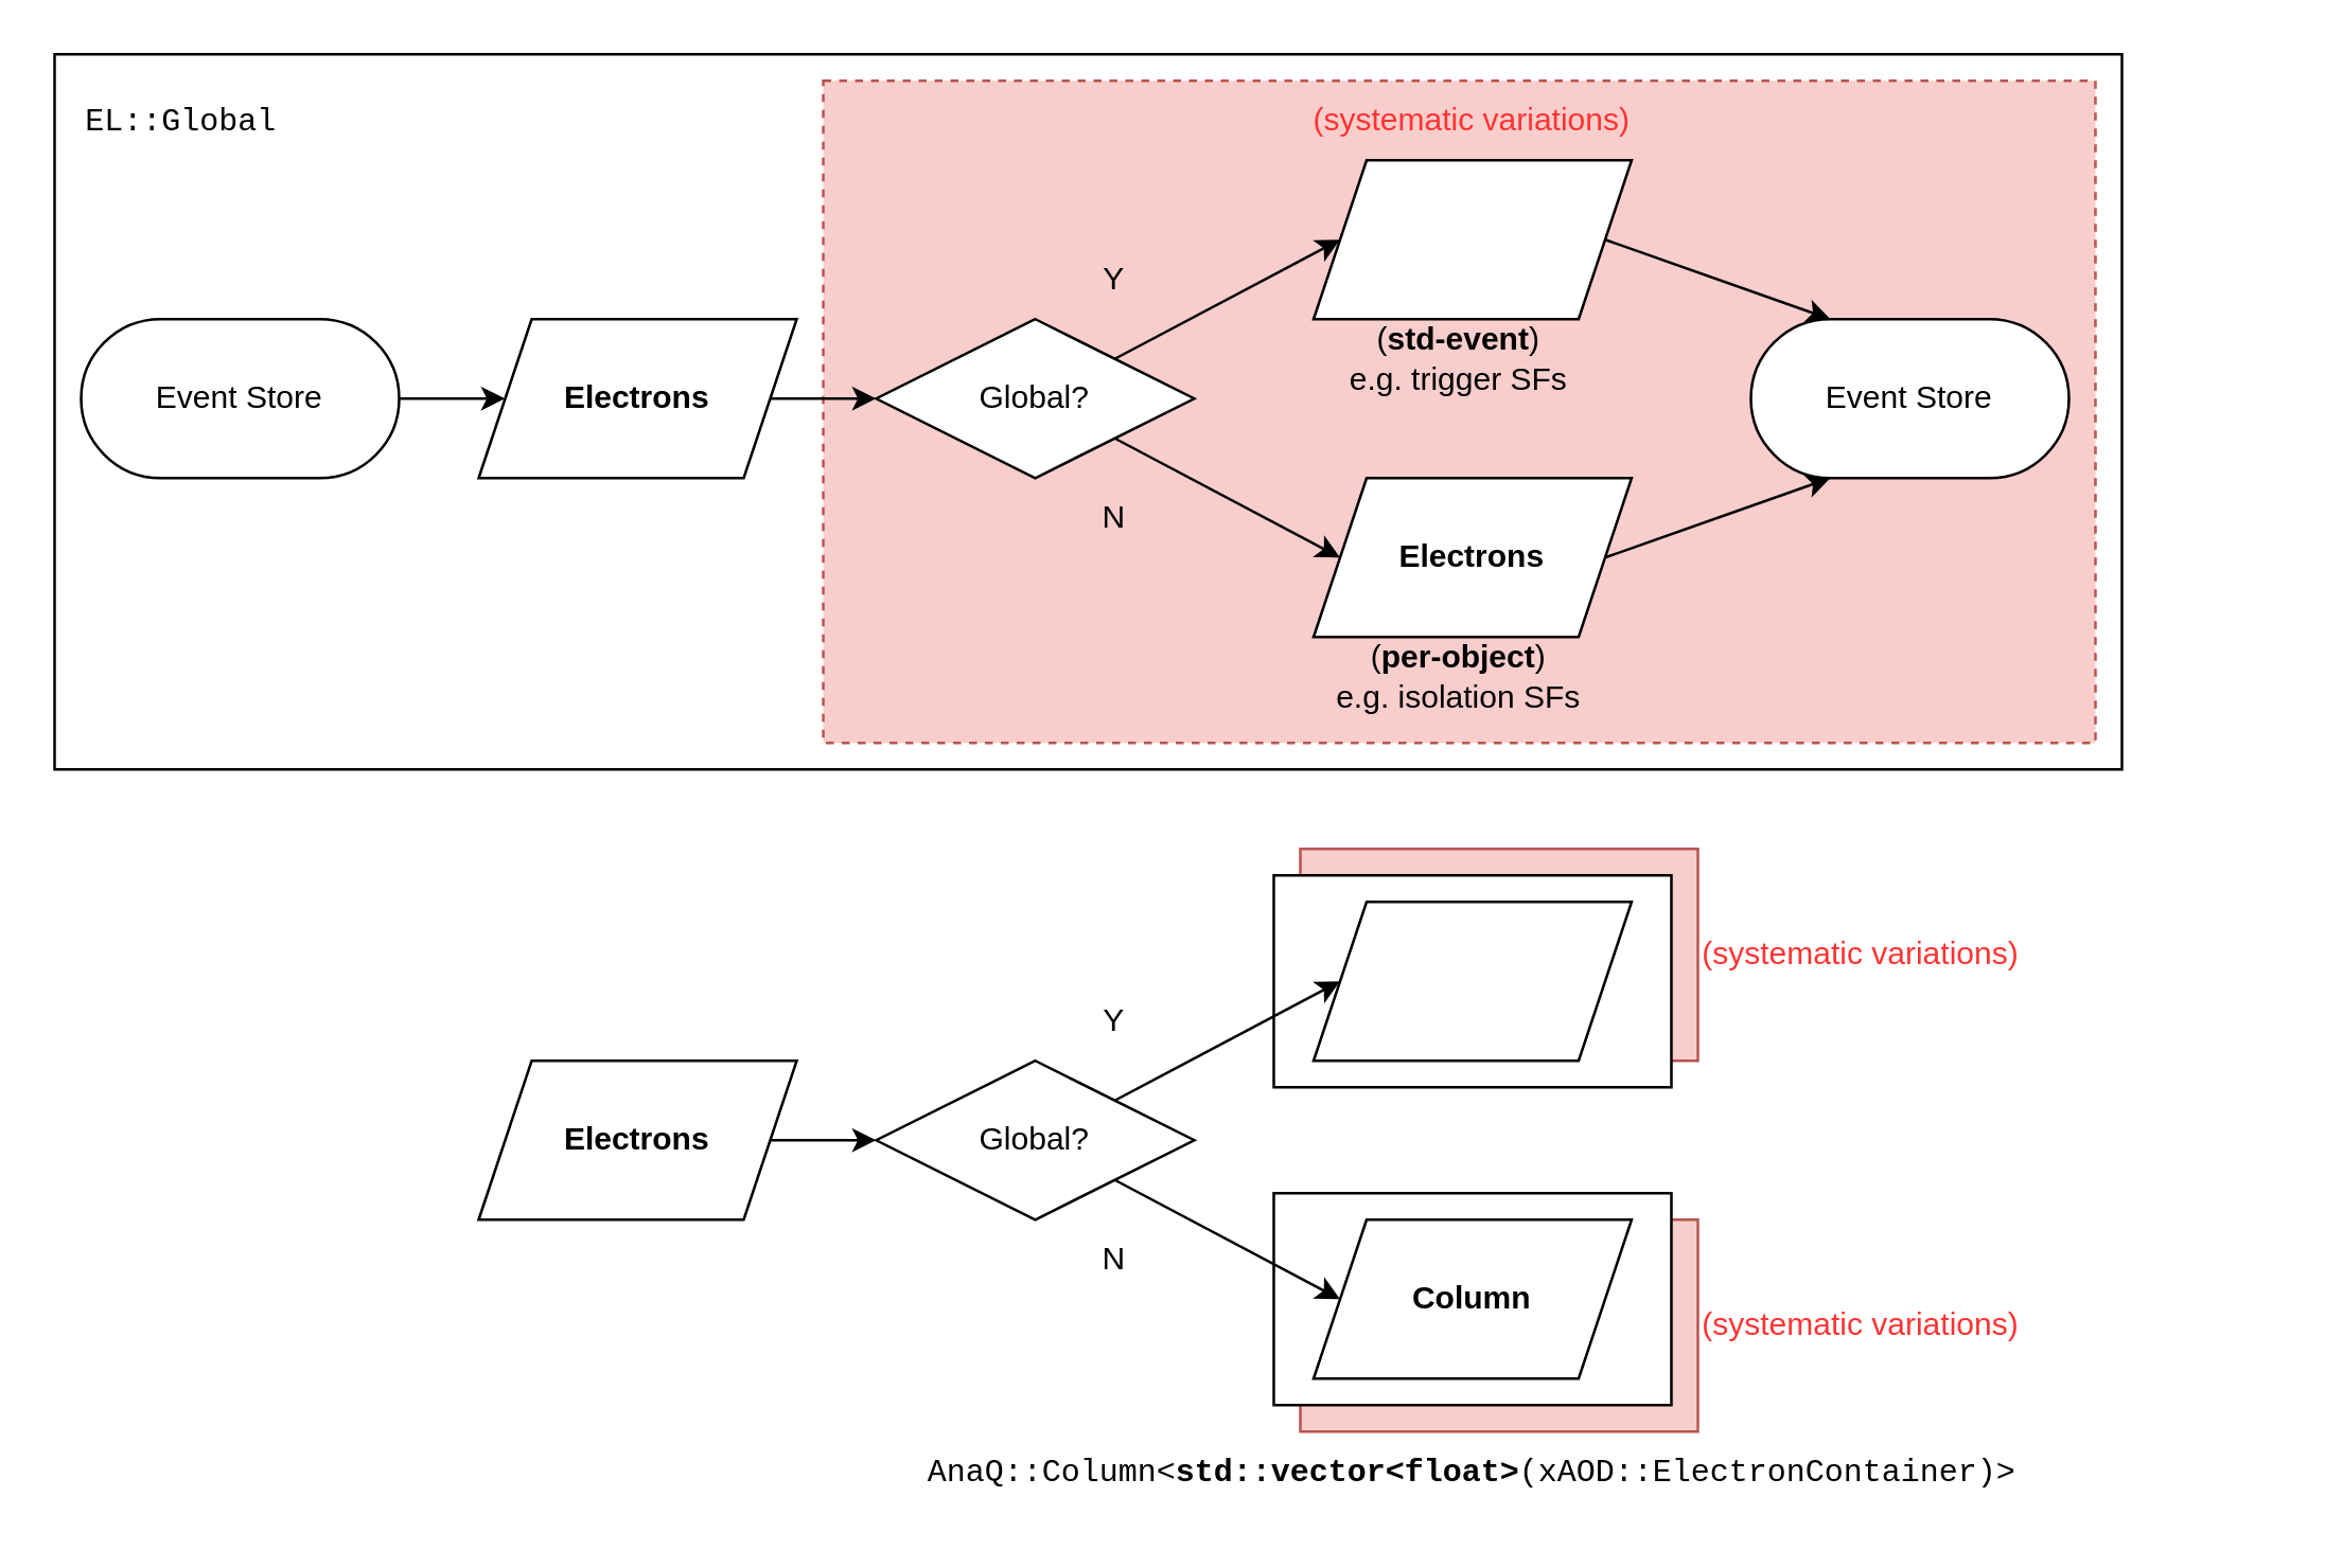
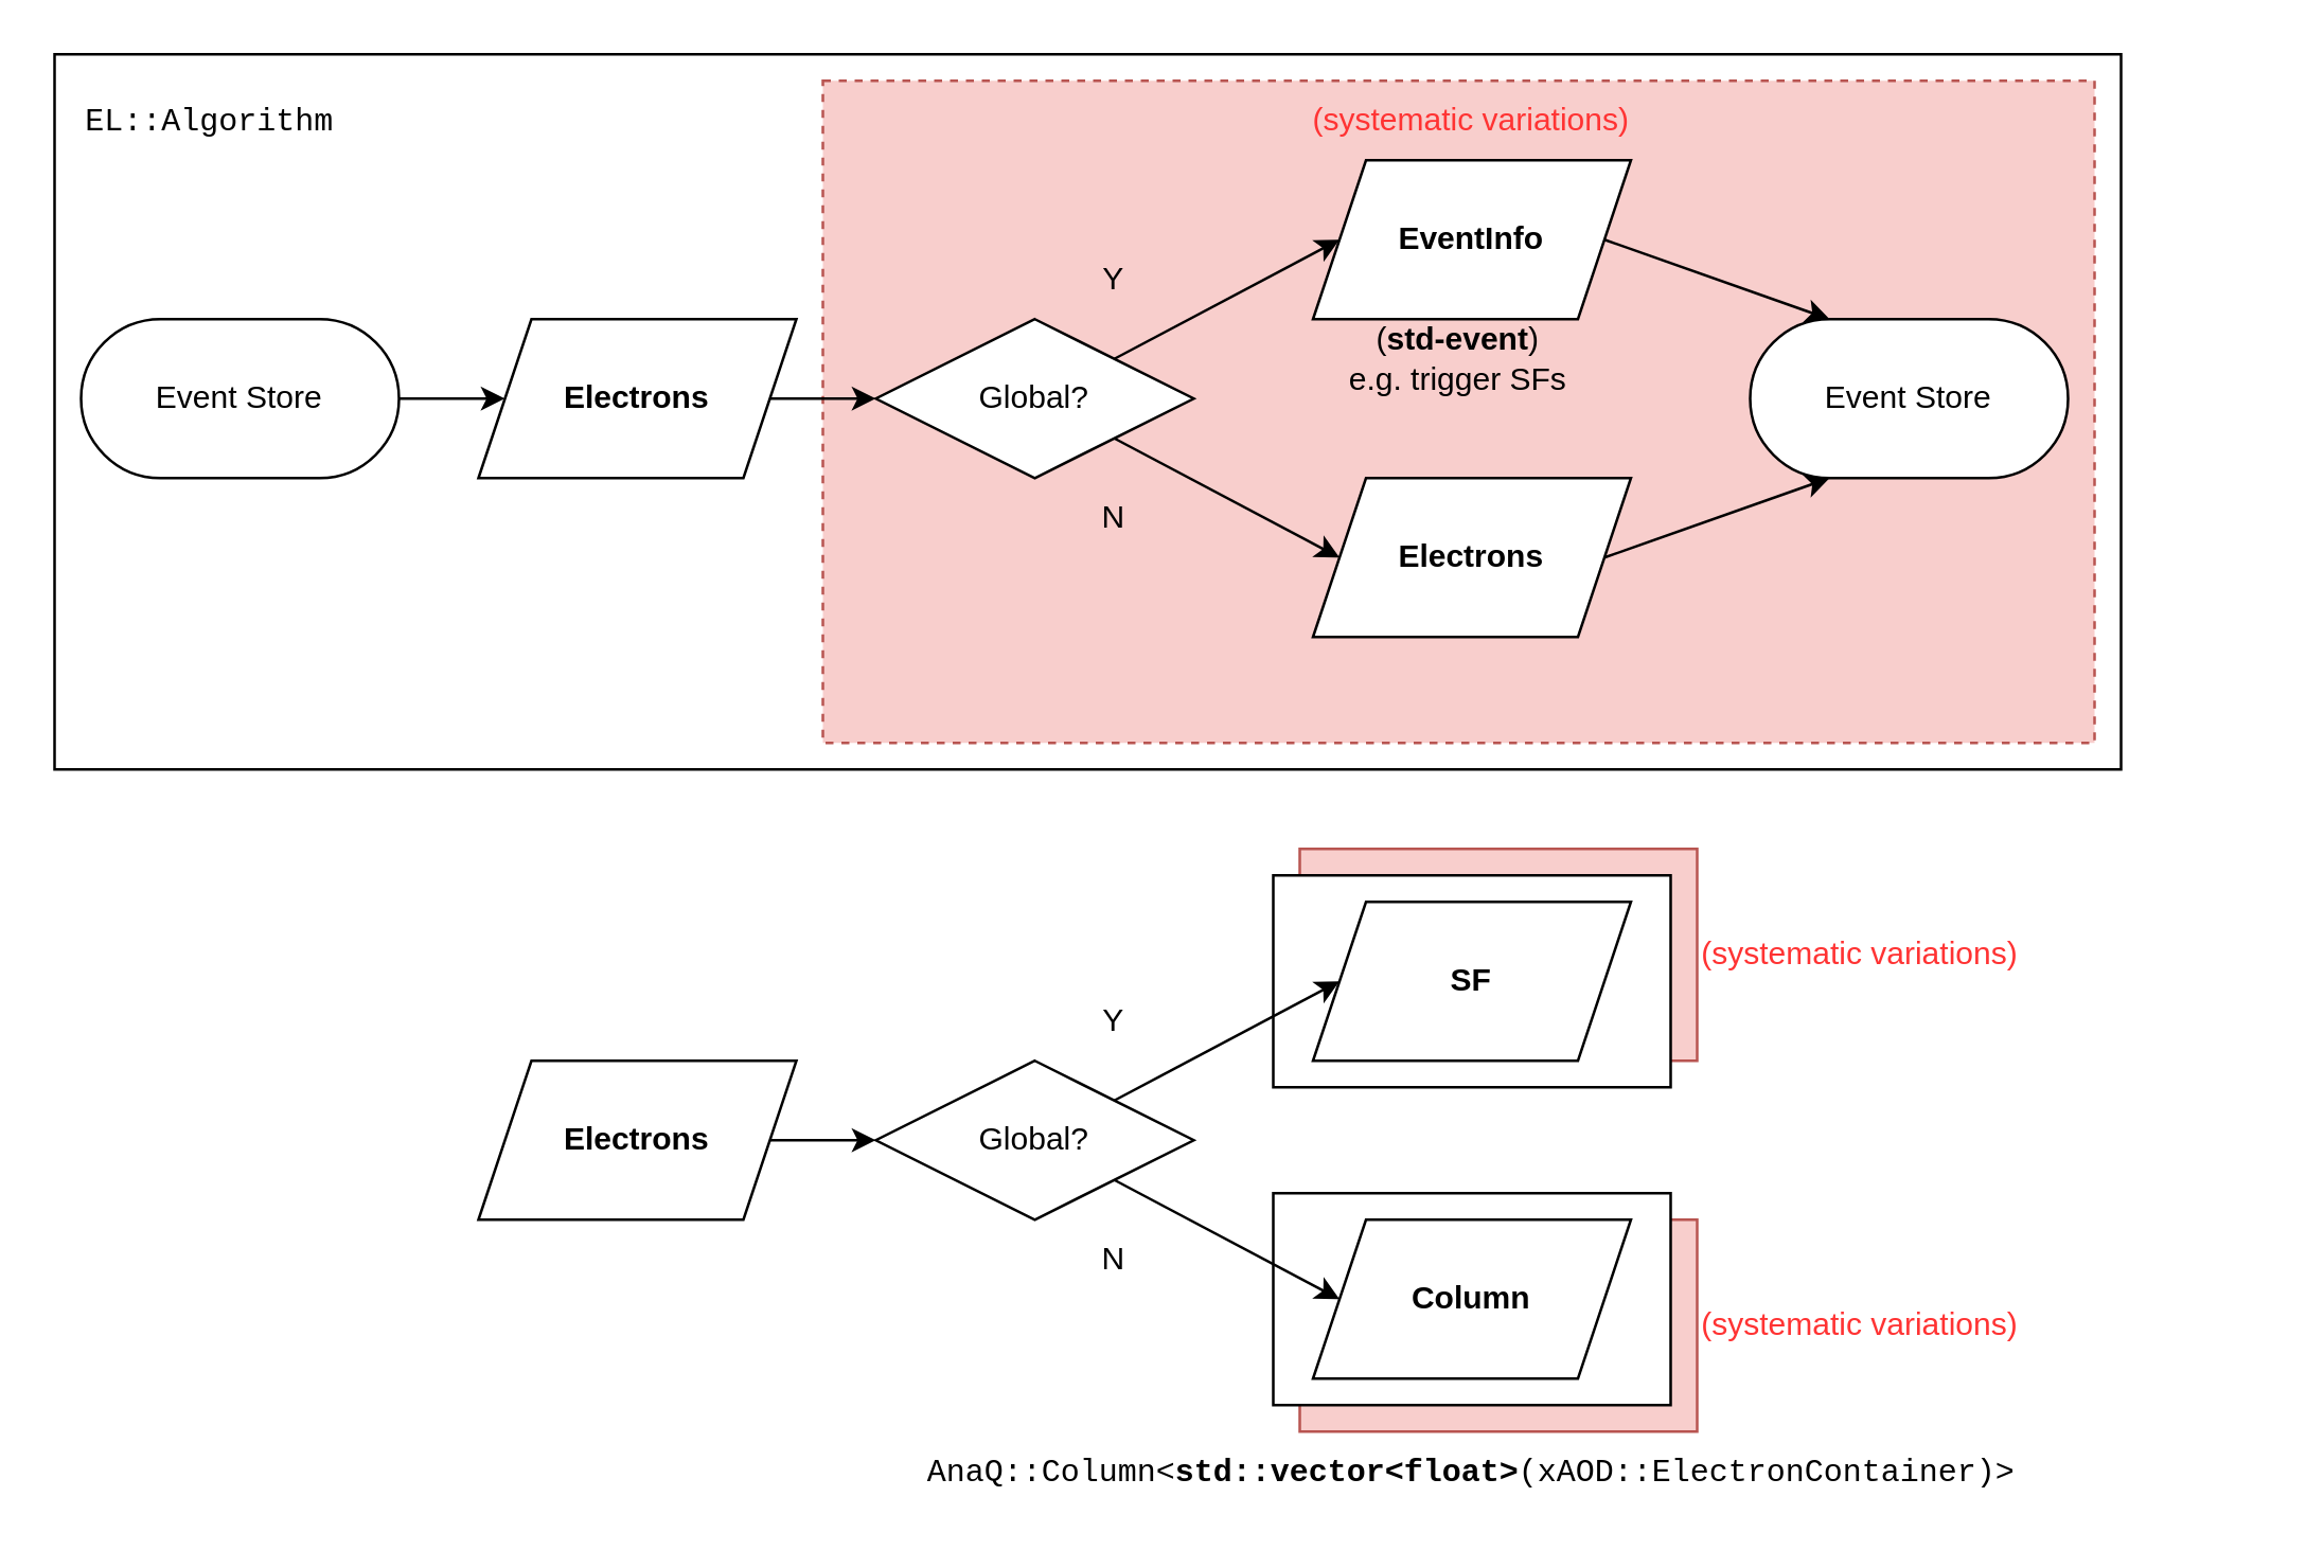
- <mxCell id="20" value="&lt;font face=&quot;Courier New&quot;&gt;EL::Global&lt;/font&gt;" style="text;html=1;align=left;verticalAlign=middle;whiteSpace=wrap;rounded=0;" parent="1" vertex="1"><mxGeometry x="30" y="30" width="360" height="30" as="geometry" /></mxCell>
+ <mxCell id="20" value="&lt;font face=&quot;Courier New&quot;&gt;EL::Algorithm&lt;/font&gt;" style="text;html=1;align=left;verticalAlign=middle;whiteSpace=wrap;rounded=0;" parent="1" vertex="1"><mxGeometry x="30" y="30" width="360" height="30" as="geometry" /></mxCell>
+ <mxCell id="17" value="&lt;b&gt;EventInfo&lt;br&gt;&lt;/b&gt;" style="text;html=1;align=center;verticalAlign=middle;whiteSpace=wrap;rounded=0;" parent="1" vertex="1"><mxGeometry x="525" y="75" width="60" height="30" as="geometry" /></mxCell>
- <mxCell id="18" value="(&lt;b&gt;per-object&lt;/b&gt;)&lt;br&gt;e.g. isolation SFs" style="text;html=1;align=center;verticalAlign=middle;whiteSpace=wrap;rounded=0;" parent="1" vertex="1"><mxGeometry x="430" y="240" width="240" height="30" as="geometry" /></mxCell>
+ <mxCell id="38" value="&lt;font&gt;&lt;b&gt;SF&lt;/b&gt;&lt;/font&gt;" style="text;html=1;align=center;verticalAlign=middle;whiteSpace=wrap;rounded=0;fontFamily=Helvetica;" parent="1" vertex="1"><mxGeometry x="525" y="355" width="60" height="30" as="geometry" /></mxCell>
